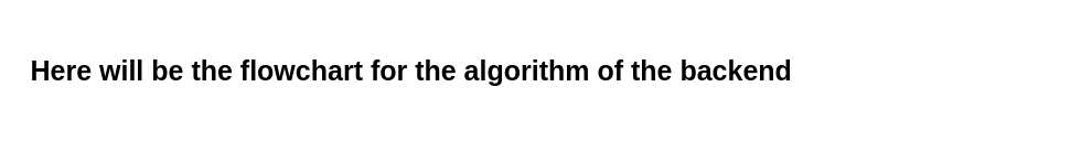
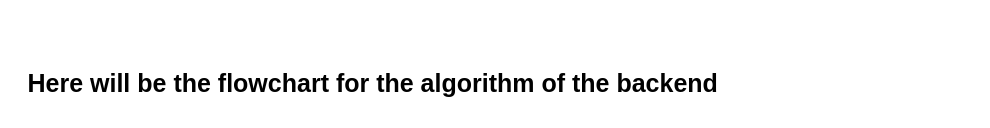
- <mxCell id="2" value="&lt;font face=&quot;Helvetica&quot;&gt;&lt;span style=&quot;font-size: 20px;&quot;&gt;&lt;b&gt;Here will be the flowchart for the algorithm of the backend&lt;/b&gt;&lt;/span&gt;&lt;/font&gt;" style="text;html=1;strokeColor=none;fillColor=none;align=left;verticalAlign=middle;whiteSpace=wrap;rounded=0;fontFamily=Georgia;fontSize=24;" vertex="1" parent="1"><mxGeometry x="20" y="20" width="750" height="60" as="geometry" /></mxCell>
+ <mxCell id="2" value="&lt;font face=&quot;Helvetica&quot;&gt;&lt;span style=&quot;font-size: 20px;&quot;&gt;&lt;b&gt;Here will be the flowchart for the algorithm of the backend&lt;/b&gt;&lt;/span&gt;&lt;/font&gt;" style="text;html=1;strokeColor=none;fillColor=none;align=left;verticalAlign=middle;whiteSpace=wrap;rounded=0;fontFamily=Georgia;fontSize=24;" vertex="1" parent="1"><mxGeometry x="20" y="35" width="750" height="60" as="geometry" /></mxCell>
